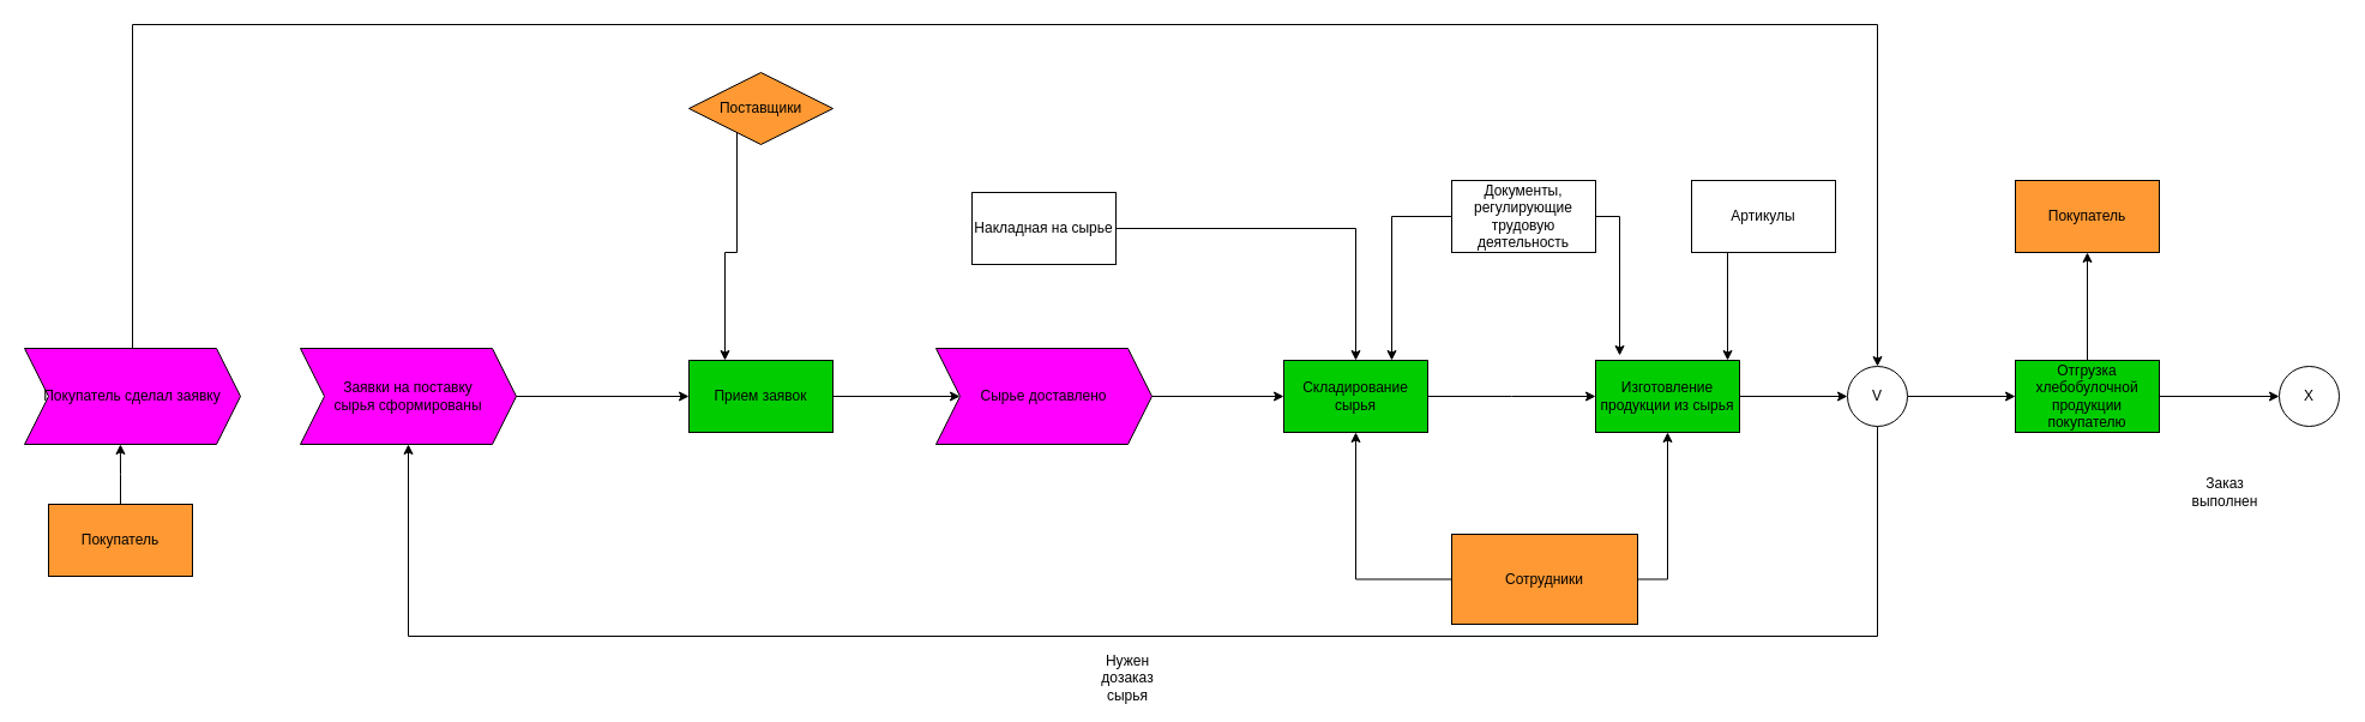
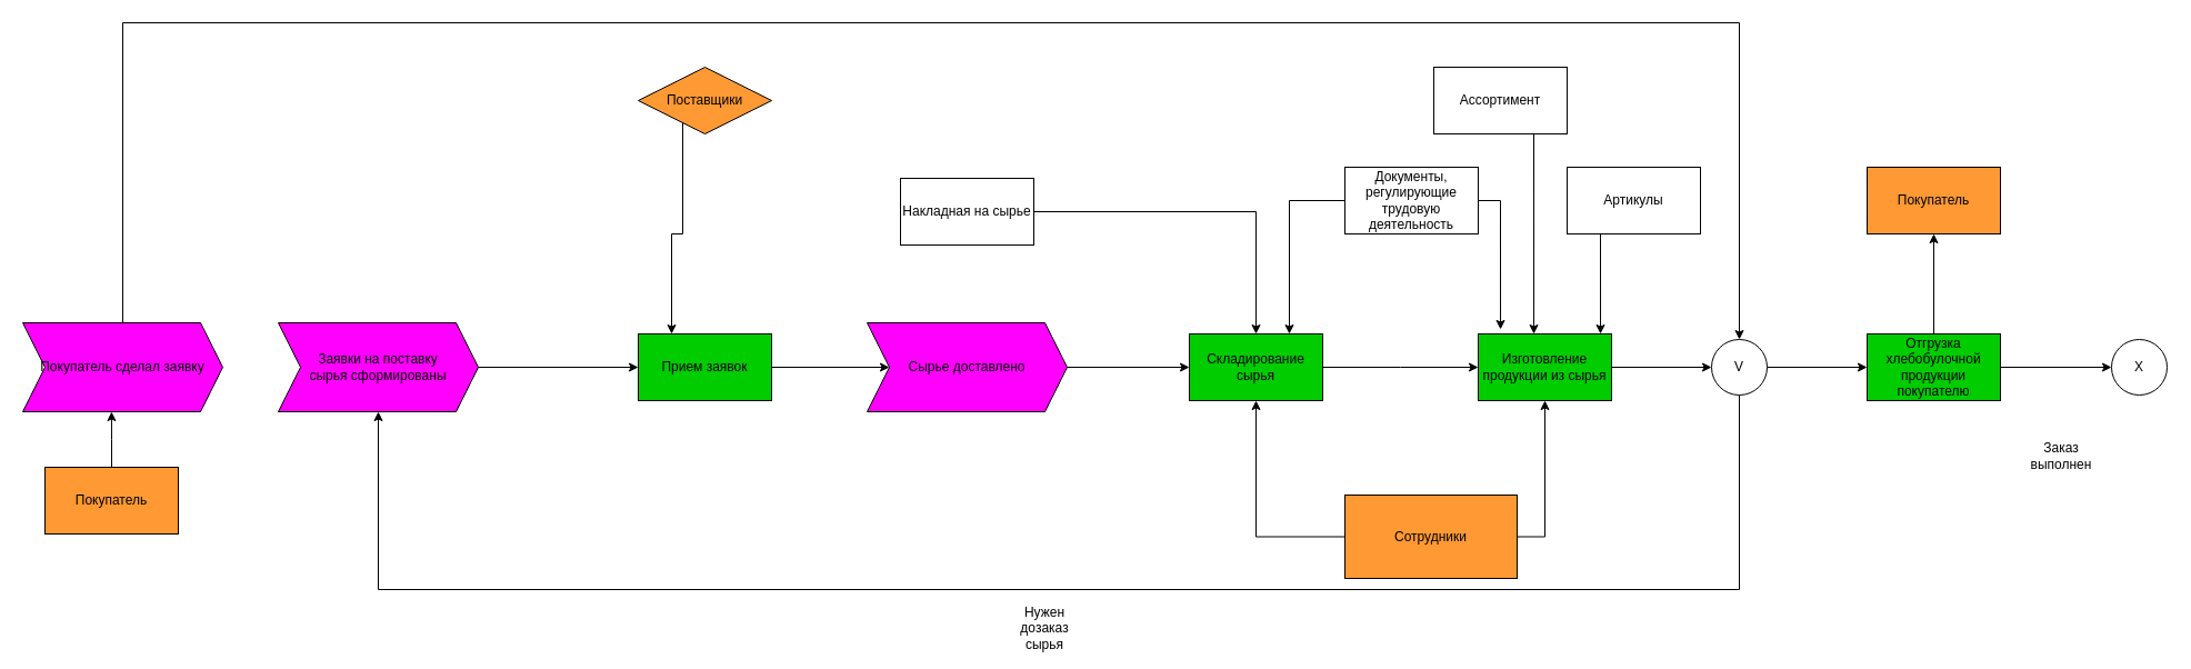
+ <mxCell id="25" value="&lt;div&gt;Ассортимент&lt;/div&gt;" style="rounded=0;whiteSpace=wrap;html=1;" vertex="1" parent="1"><mxGeometry x="1290" y="60" width="120" height="60" as="geometry" /></mxCell>
+ <mxCell id="24" style="edgeStyle=orthogonalEdgeStyle;rounded=0;orthogonalLoop=1;jettySize=auto;html=1;exitX=0.75;exitY=1;exitDx=0;exitDy=0;entryX=0.417;entryY=0;entryDx=0;entryDy=0;entryPerimeter=0;" edge="1" parent="1" source="25" target="13"><mxGeometry relative="1" as="geometry" /></mxCell>
